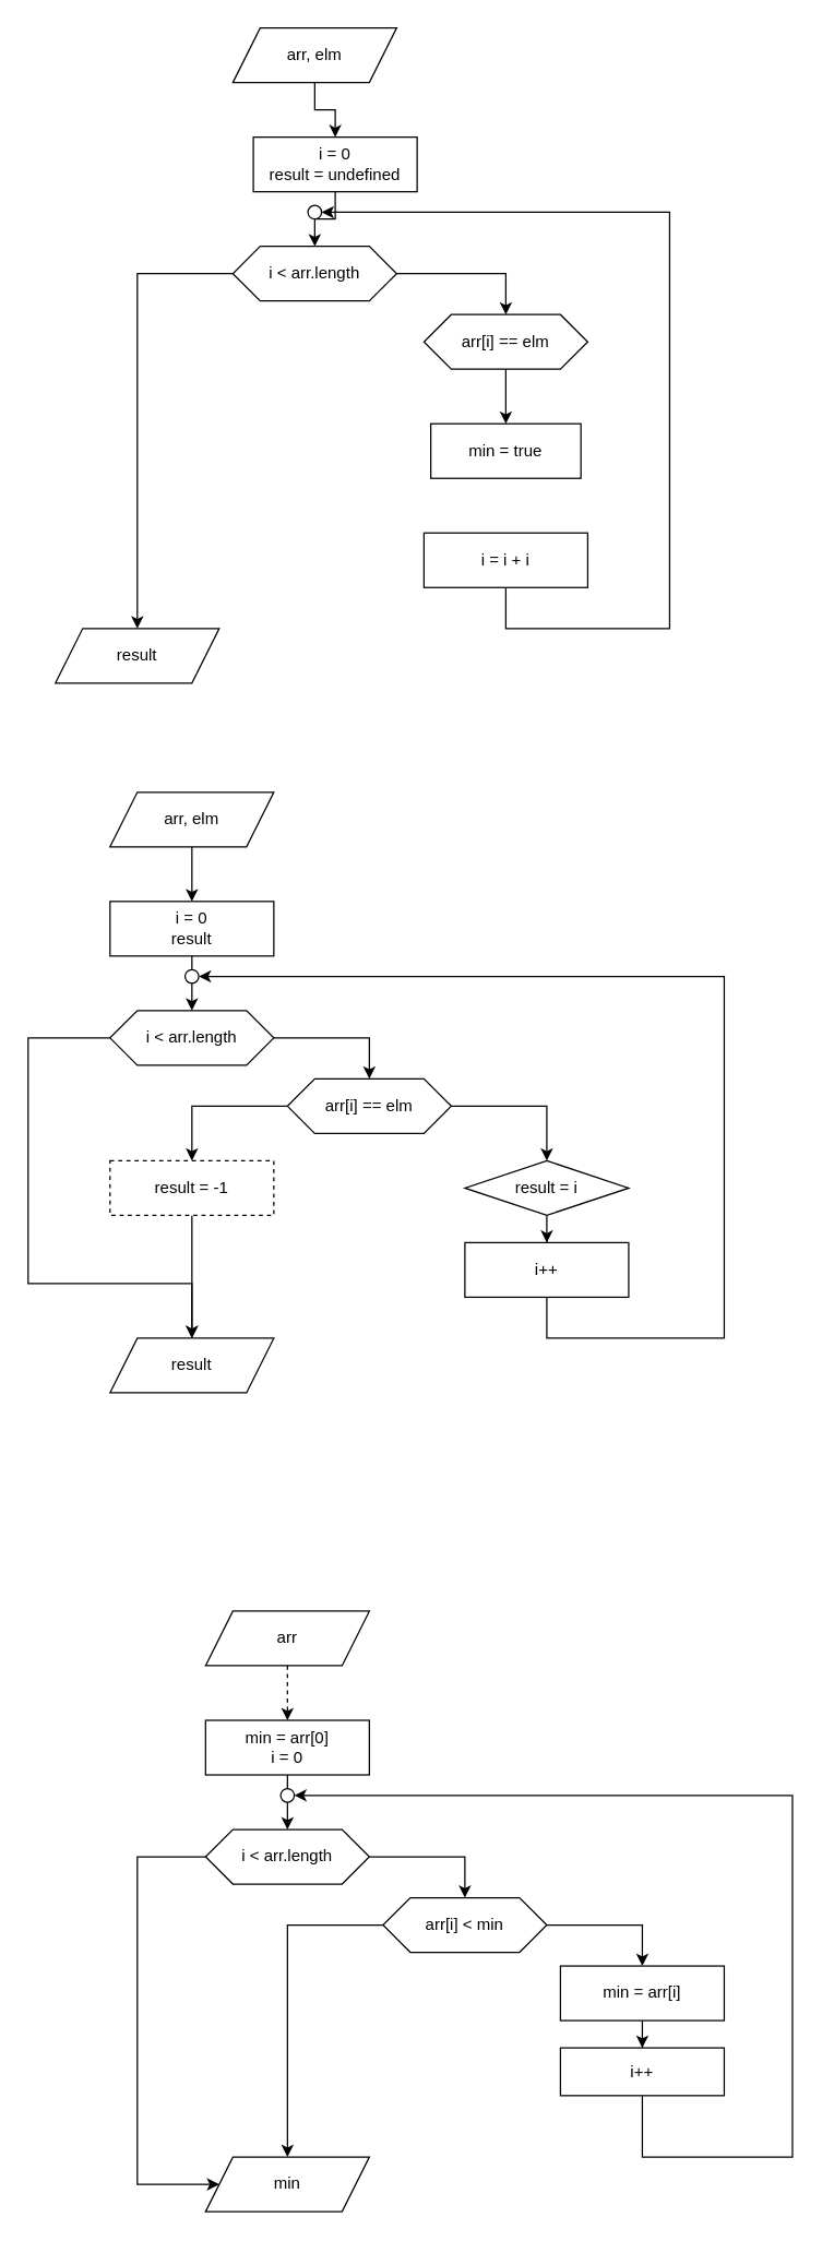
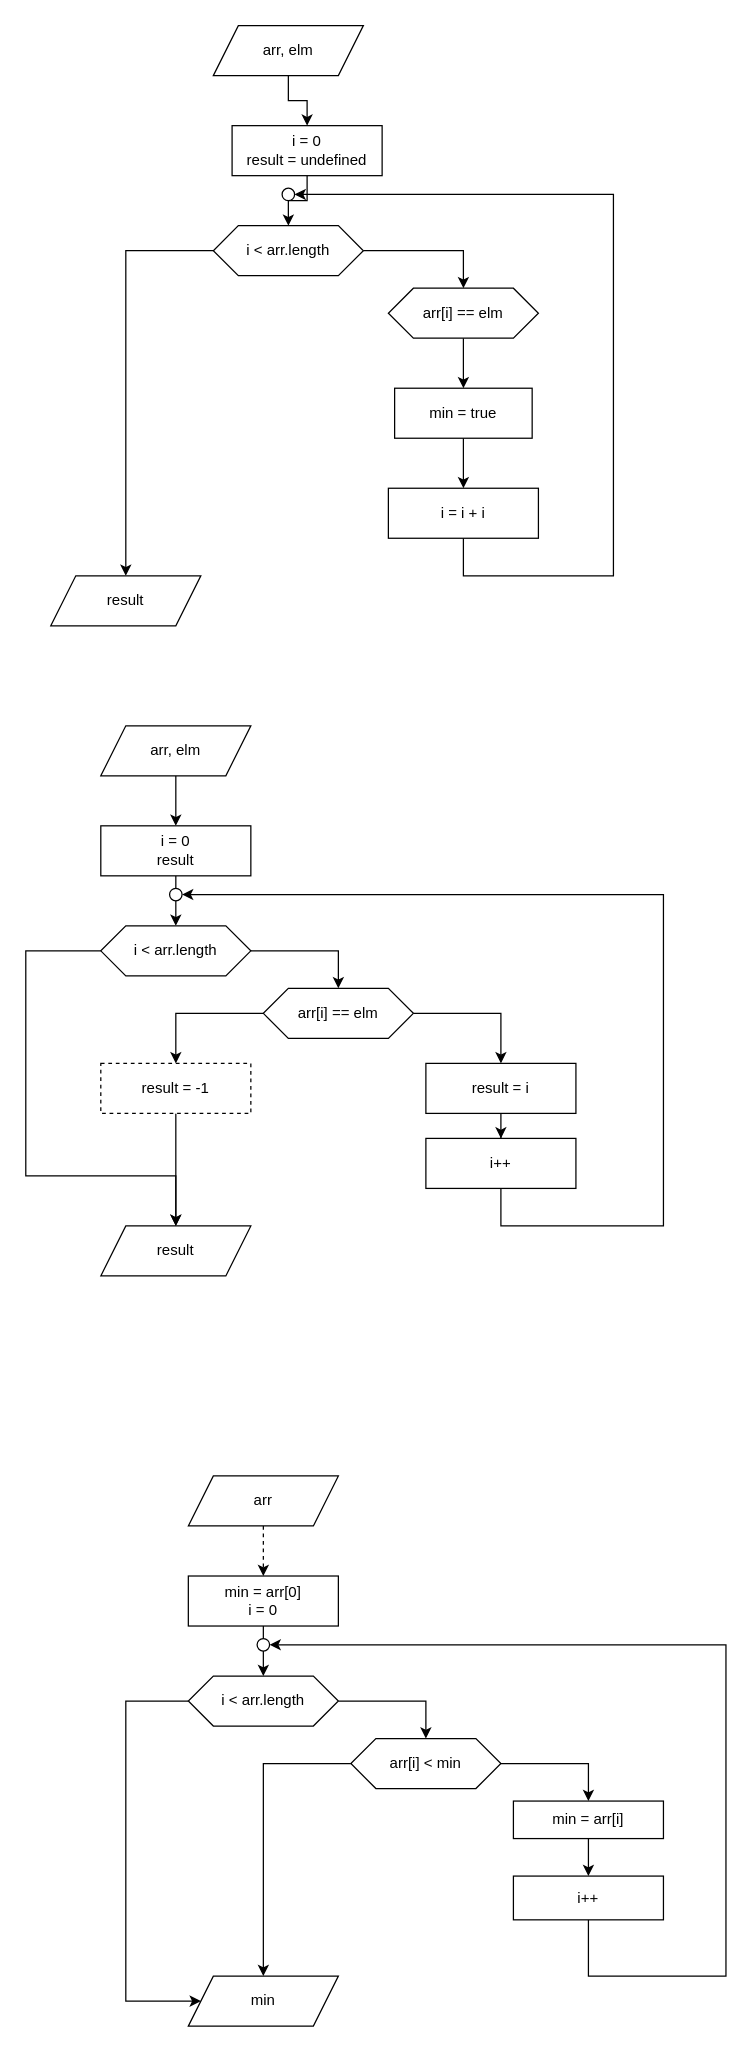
+ <mxCell id="11" value="" style="edgeStyle=orthogonalEdgeStyle;rounded=0;orthogonalLoop=1;jettySize=auto;html=1;" parent="1" source="12" target="14" edge="1"><mxGeometry relative="1" as="geometry" /></mxCell>
- <mxCell id="28" value="result = i" style="rhombus;whiteSpace=wrap;html=1;" parent="1" vertex="1"><mxGeometry x="340" y="850" width="120" height="40" as="geometry" /></mxCell>
+ <mxCell id="28" value="result = i" style="whiteSpace=wrap;html=1;" parent="1" vertex="1"><mxGeometry x="340" y="850" width="120" height="40" as="geometry" /></mxCell>
- <mxCell id="44" value="min = arr[i]&lt;br&gt;" style="whiteSpace=wrap;html=1;" parent="1" vertex="1"><mxGeometry x="410" y="1440" width="120" height="40" as="geometry" /></mxCell>
+ <mxCell id="44" value="min = arr[i]&lt;br&gt;" style="whiteSpace=wrap;html=1;" parent="1" vertex="1"><mxGeometry x="410" y="1440" width="120" height="30" as="geometry" /></mxCell>
